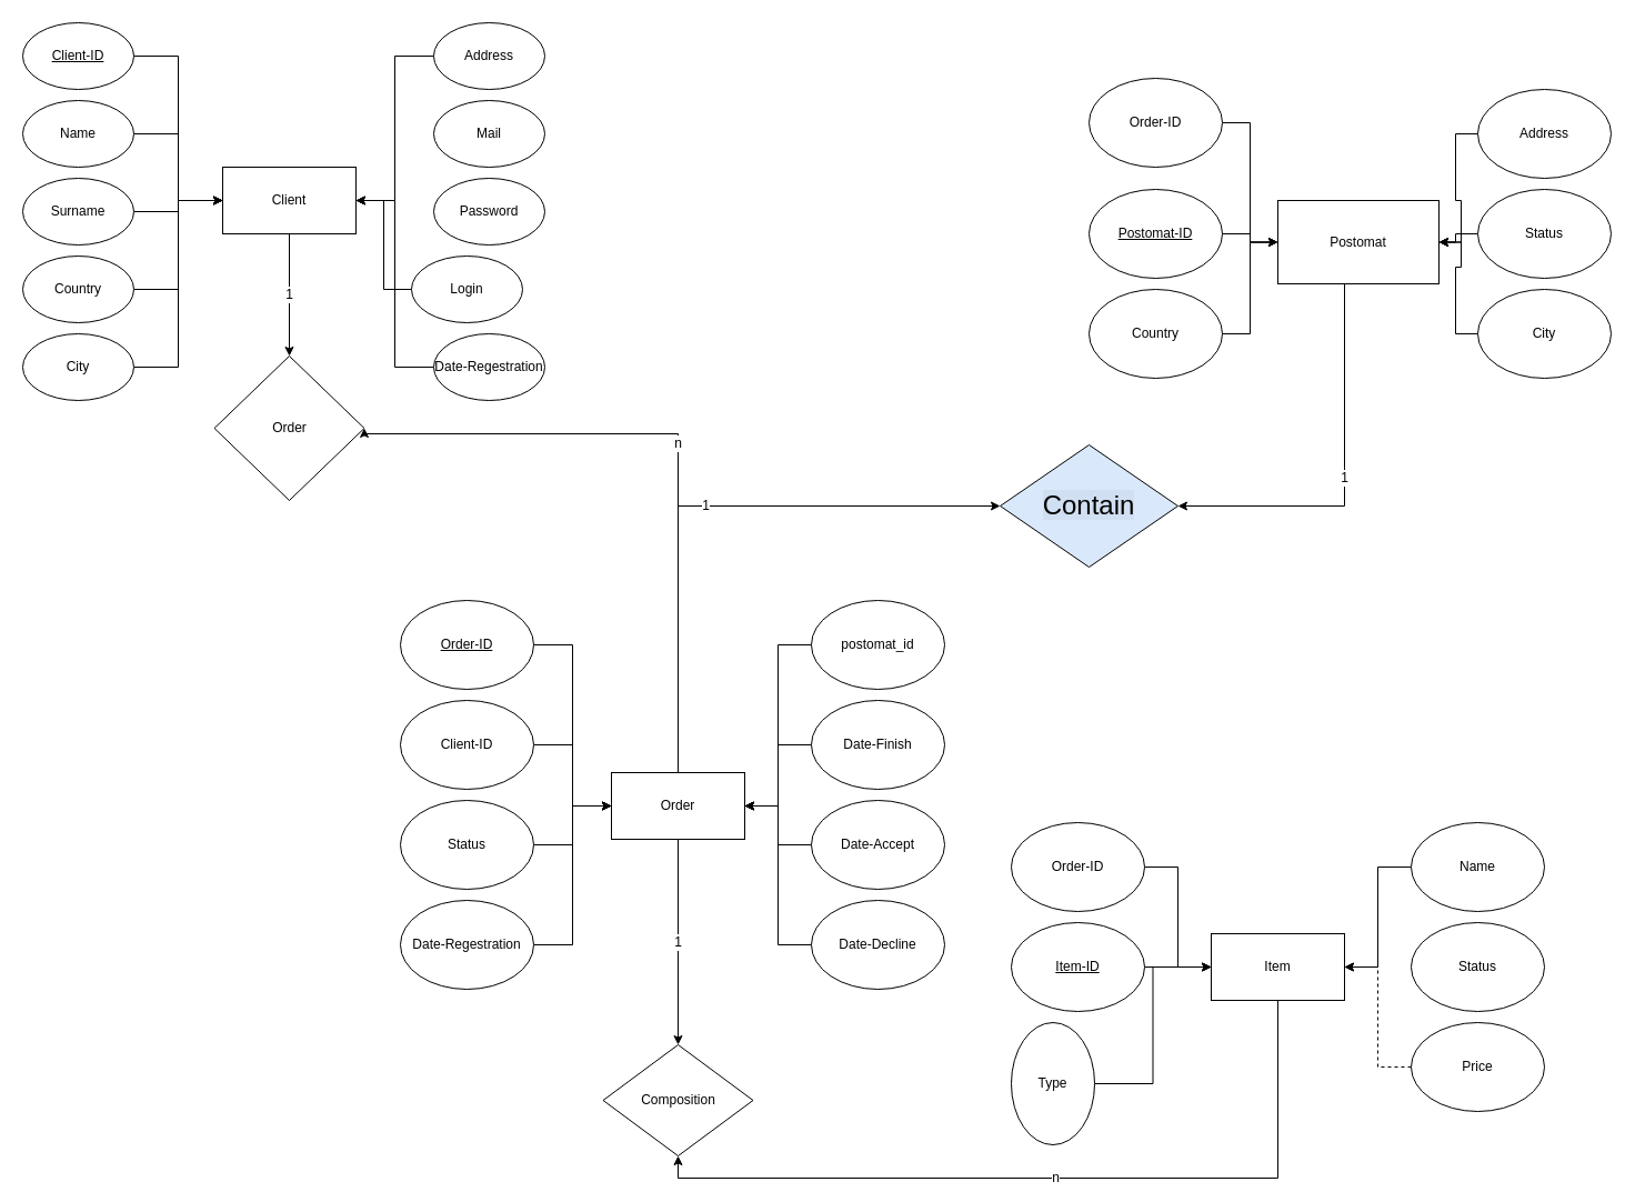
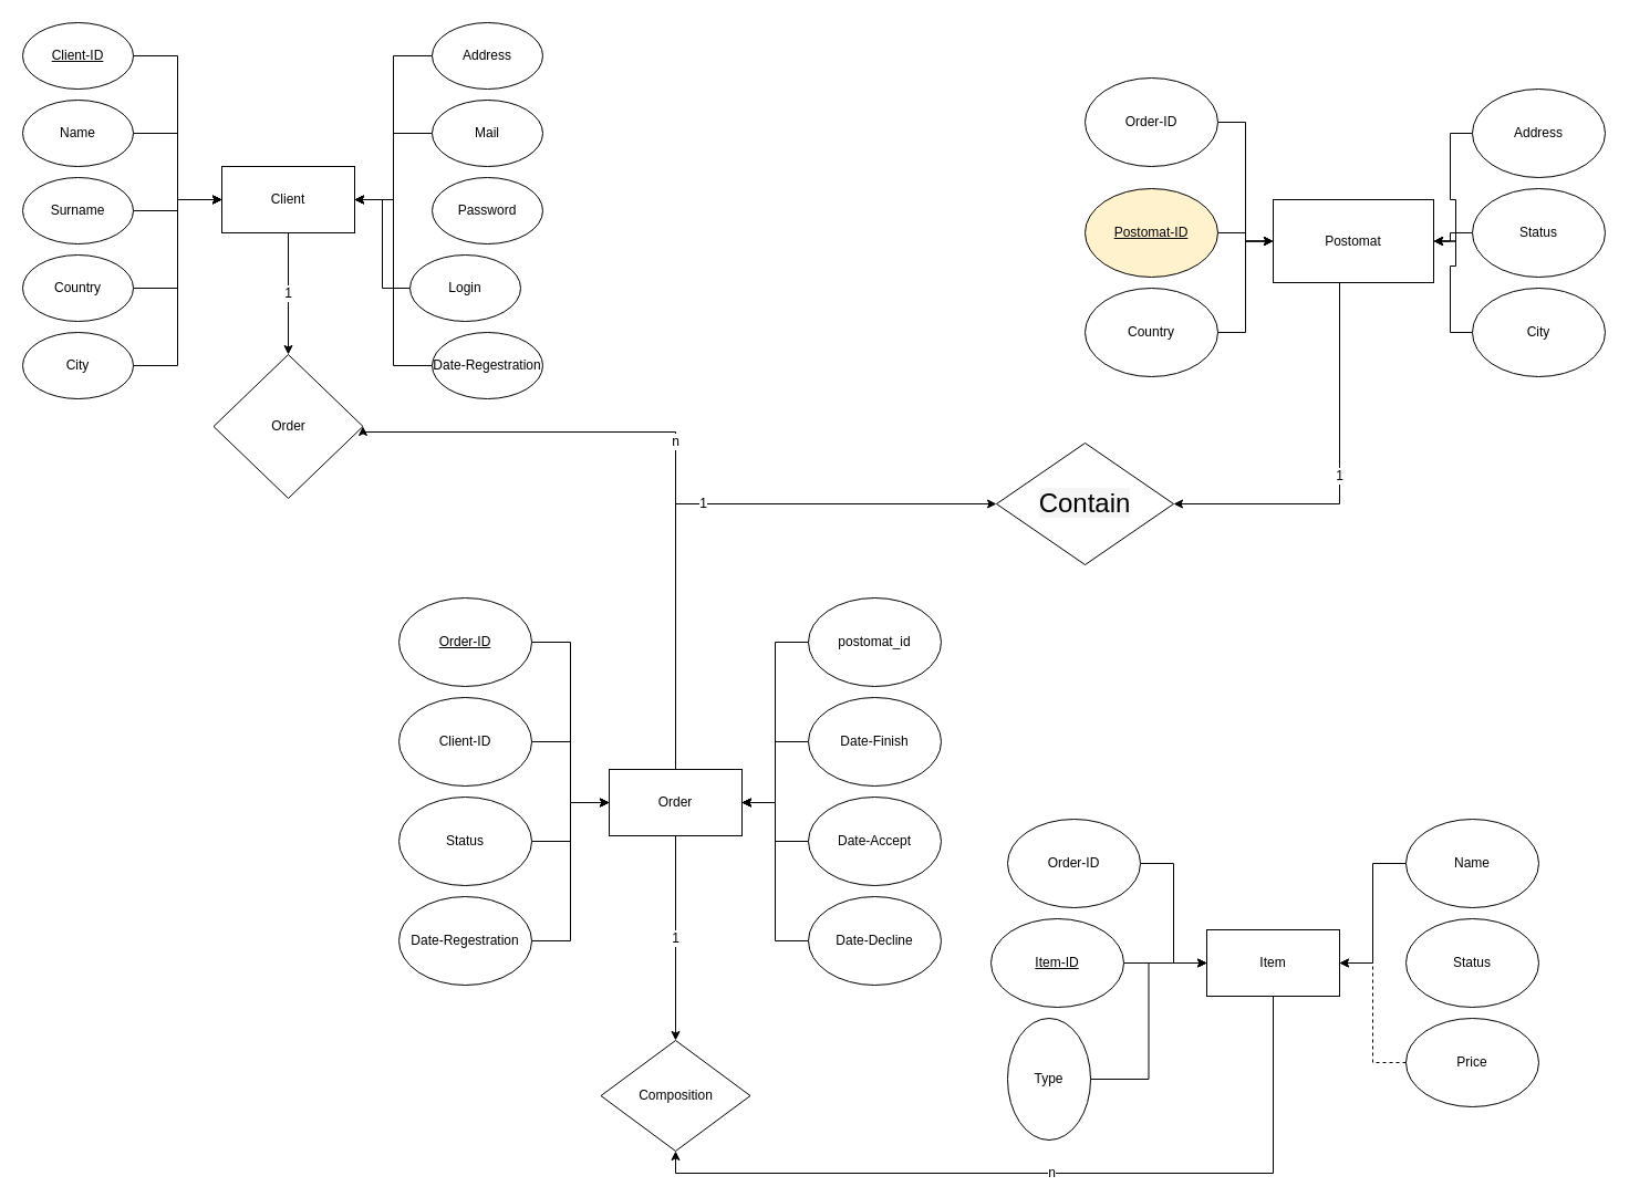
+ <mxCell id="16" style="edgeStyle=orthogonalEdgeStyle;rounded=0;orthogonalLoop=1;jettySize=auto;html=1;entryX=1;entryY=0.5;entryDx=0;entryDy=0;fontSize=12;" parent="1" source="17" target="3" edge="1"><mxGeometry relative="1" as="geometry" /></mxCell>
- <mxCell id="61" value="&lt;u&gt;Postomat-ID&lt;/u&gt;" style="ellipse;whiteSpace=wrap;html=1;" parent="1" vertex="1"><mxGeometry x="980" y="170" width="120" height="80" as="geometry" /></mxCell>
+ <mxCell id="61" value="&lt;u&gt;Postomat-ID&lt;/u&gt;" style="ellipse;whiteSpace=wrap;html=1;fillColor=#fff2cc;" parent="1" vertex="1"><mxGeometry x="980" y="170" width="120" height="80" as="geometry" /></mxCell>
- <mxCell id="71" value="&lt;font face=&quot;arial, helvetica, sans-serif&quot;&gt;&lt;span style=&quot;font-size: 24px ; background-color: rgba(0 , 0 , 0 , 0.04)&quot;&gt;Contain&lt;/span&gt;&lt;/font&gt;" style="rhombus;whiteSpace=wrap;html=1;fontSize=12;fillColor=#dae8fc;" vertex="1" parent="1"><mxGeometry x="900" y="400" width="160" height="110" as="geometry" /></mxCell>
+ <mxCell id="71" value="&lt;font face=&quot;arial, helvetica, sans-serif&quot;&gt;&lt;span style=&quot;font-size: 24px ; background-color: rgba(0 , 0 , 0 , 0.04)&quot;&gt;Contain&lt;/span&gt;&lt;/font&gt;" style="rhombus;whiteSpace=wrap;html=1;fontSize=12;" vertex="1" parent="1"><mxGeometry x="900" y="400" width="160" height="110" as="geometry" /></mxCell>
- <mxCell id="52" value="&lt;u&gt;Item-ID&lt;/u&gt;" style="ellipse;whiteSpace=wrap;html=1;" parent="1" vertex="1"><mxGeometry x="910" y="830" width="120" height="80" as="geometry" /></mxCell>
+ <mxCell id="52" value="&lt;u&gt;Item-ID&lt;/u&gt;" style="ellipse;whiteSpace=wrap;html=1;" parent="1" vertex="1"><mxGeometry x="895" y="830" width="120" height="80" as="geometry" /></mxCell>
